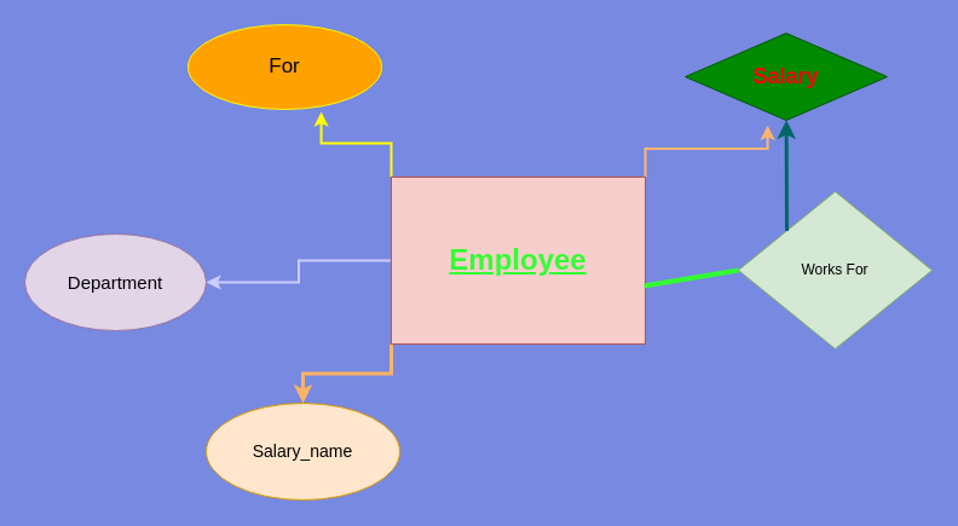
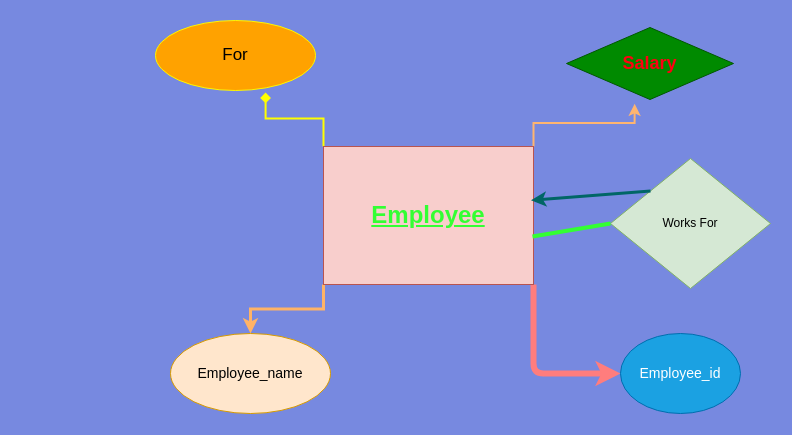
- <mxCell id="4" style="edgeStyle=orthogonalEdgeStyle;rounded=0;orthogonalLoop=1;jettySize=auto;html=1;exitX=0;exitY=0;exitDx=0;exitDy=0;entryX=0.688;entryY=1.029;entryDx=0;entryDy=0;entryPerimeter=0;strokeColor=#FFFF00;strokeWidth=2;" edge="1" parent="1" source="7" target="8"><mxGeometry relative="1" as="geometry" /></mxCell>
+ <mxCell id="4" style="edgeStyle=orthogonalEdgeStyle;rounded=0;orthogonalLoop=1;jettySize=auto;html=1;exitX=0;exitY=0;exitDx=0;exitDy=0;entryX=0.688;entryY=1.029;entryDx=0;entryDy=0;entryPerimeter=0;strokeColor=#FFFF00;strokeWidth=2;endArrow=diamond;" edge="1" parent="1" source="7" target="8"><mxGeometry relative="1" as="geometry" /></mxCell>
- <mxCell id="13" value="" style="endArrow=classic;html=1;rounded=0;exitX=0;exitY=0;exitDx=0;exitDy=0;strokeColor=#006666;strokeWidth=3;" edge="1" parent="1" source="12" target="9"><mxGeometry width="50" height="50" relative="1" as="geometry"><mxPoint x="500" y="263" as="sourcePoint" /><mxPoint x="550" y="213" as="targetPoint" /></mxGeometry></mxCell>
+ <mxCell id="13" value="" style="endArrow=classic;html=1;rounded=0;exitX=0;exitY=0;exitDx=0;exitDy=0;entryX=0.988;entryY=0.389;entryDx=0;entryDy=0;entryPerimeter=0;strokeColor=#006666;strokeWidth=3;" edge="1" parent="1" source="12" target="7"><mxGeometry width="50" height="50" relative="1" as="geometry"><mxPoint x="500" y="263" as="sourcePoint" /><mxPoint x="550" y="213" as="targetPoint" /></mxGeometry></mxCell>
- <mxCell id="6" style="edgeStyle=orthogonalEdgeStyle;rounded=0;orthogonalLoop=1;jettySize=auto;html=1;exitX=0;exitY=0.5;exitDx=0;exitDy=0;entryX=1;entryY=0.5;entryDx=0;entryDy=0;strokeColor=#CCCCFF;strokeWidth=2;" edge="1" parent="1" source="7" target="15"><mxGeometry relative="1" as="geometry" /></mxCell>
- <mxCell id="15" value="&lt;font style=&quot;font-size: 15px;&quot;&gt;Department&lt;/font&gt;" style="ellipse;whiteSpace=wrap;html=1;strokeColor=#9673a6;fillColor=#e1d5e7;" vertex="1" parent="1"><mxGeometry x="20" y="193" width="150" height="80" as="geometry" /></mxCell>
+ <mxCell id="2" style="edgeStyle=orthogonalEdgeStyle;rounded=1;orthogonalLoop=1;jettySize=auto;html=1;exitX=1;exitY=1;exitDx=0;exitDy=0;entryX=0;entryY=0.5;entryDx=0;entryDy=0;strokeColor=#FF7D7D;strokeWidth=6;" edge="1" parent="1" source="7" target="11"><mxGeometry relative="1" as="geometry" /></mxCell>
- <mxCell id="10" value="&lt;font style=&quot;font-size: 14px;&quot;&gt;Salary_name&lt;/font&gt;" style="ellipse;whiteSpace=wrap;html=1;fillColor=#ffe6cc;strokeColor=#d79b00;" vertex="1" parent="1"><mxGeometry x="170" y="333" width="160" height="80" as="geometry" /></mxCell>
+ <mxCell id="10" value="&lt;font style=&quot;font-size: 14px;&quot;&gt;Employee_name&lt;/font&gt;" style="ellipse;whiteSpace=wrap;html=1;fillColor=#ffe6cc;strokeColor=#d79b00;" vertex="1" parent="1"><mxGeometry x="170" y="333" width="160" height="80" as="geometry" /></mxCell>
+ <mxCell id="11" value="&lt;font style=&quot;font-size: 14px;&quot;&gt;Employee_id&lt;/font&gt;" style="ellipse;whiteSpace=wrap;html=1;fillColor=#1ba1e2;fontColor=#ffffff;strokeColor=#006EAF;" vertex="1" parent="1"><mxGeometry x="620" y="333" width="120" height="80" as="geometry" /></mxCell>
